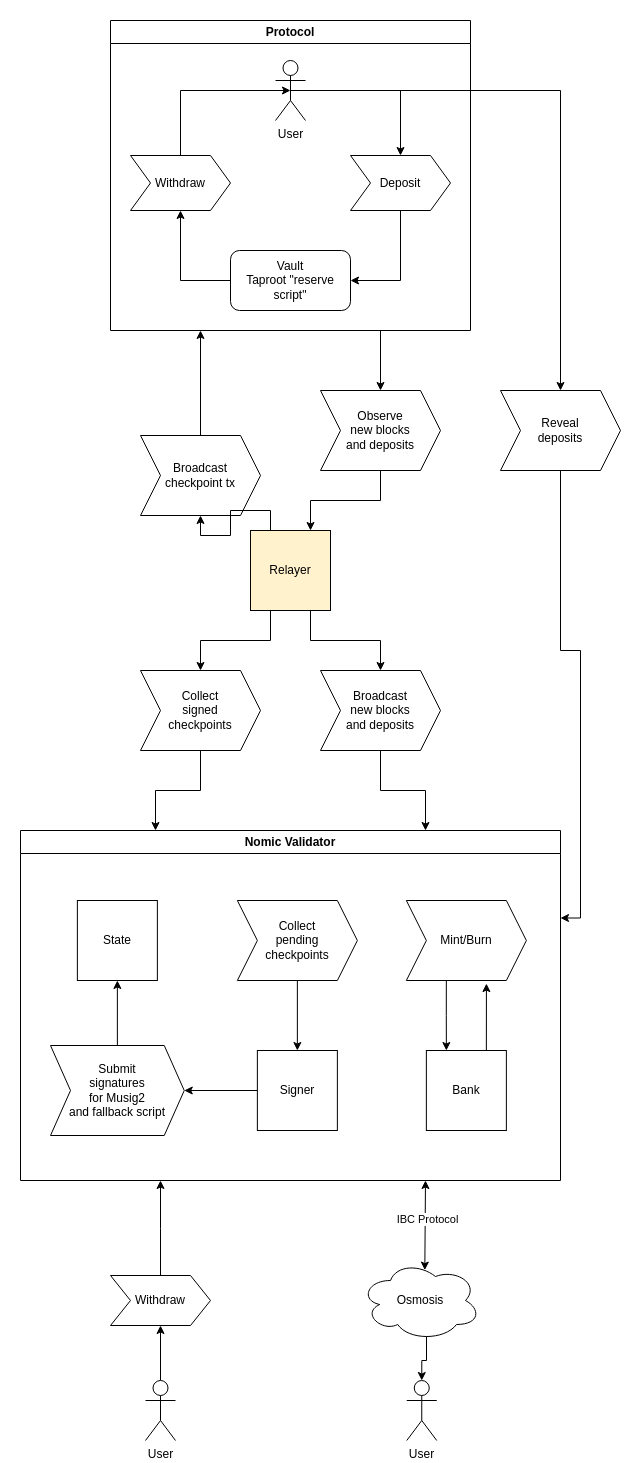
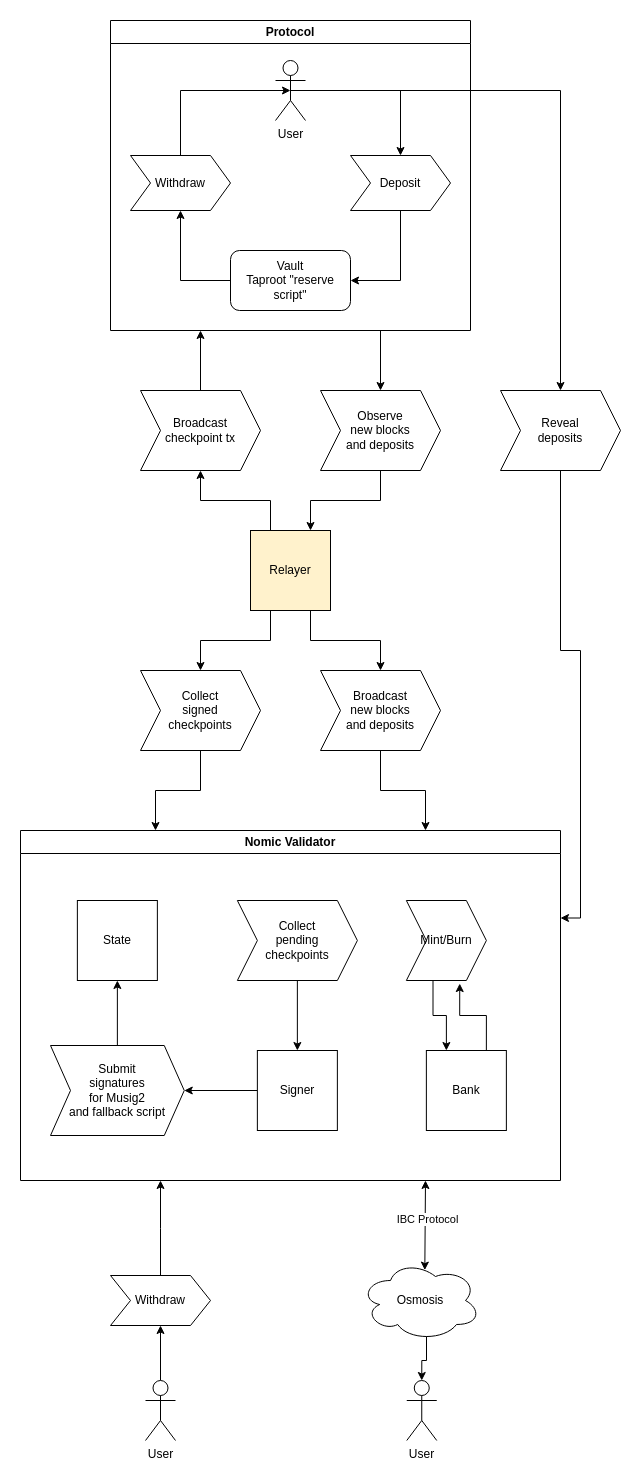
- <mxCell id="17" value="Broadcast&lt;div&gt;checkpoint tx&lt;/div&gt;" style="shape=step;perimeter=stepPerimeter;whiteSpace=wrap;html=1;fixedSize=1;" vertex="1" parent="1"><mxGeometry x="140" y="435" width="120" height="80" as="geometry" /></mxCell>
+ <mxCell id="17" value="Broadcast&lt;div&gt;checkpoint tx&lt;/div&gt;" style="shape=step;perimeter=stepPerimeter;whiteSpace=wrap;html=1;fixedSize=1;" vertex="1" parent="1"><mxGeometry x="140" y="390" width="120" height="80" as="geometry" /></mxCell>
- <mxCell id="29" value="Mint/Burn" style="shape=step;perimeter=stepPerimeter;whiteSpace=wrap;html=1;fixedSize=1;" vertex="1" parent="23"><mxGeometry x="385.87" y="70" width="120" height="80" as="geometry" /></mxCell>
+ <mxCell id="29" value="Mint/Burn" style="shape=step;perimeter=stepPerimeter;whiteSpace=wrap;html=1;fixedSize=1;" vertex="1" parent="23"><mxGeometry x="385.87" y="70" width="80" height="80" as="geometry" /></mxCell>
